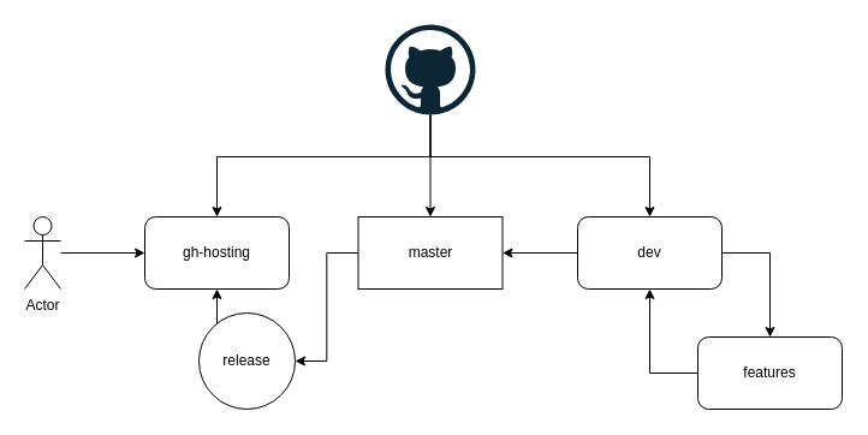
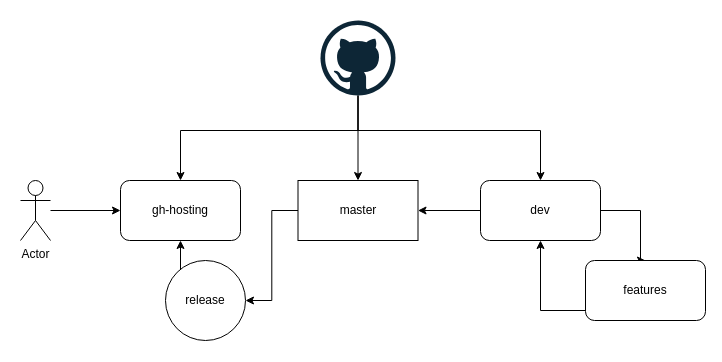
- <mxCell id="13" value="features" style="rounded=1;whiteSpace=wrap;html=1;" vertex="1" parent="1"><mxGeometry x="580" y="280" width="120" height="60" as="geometry" /></mxCell>
+ <mxCell id="13" value="features" style="rounded=1;whiteSpace=wrap;html=1;" vertex="1" parent="1"><mxGeometry x="585" y="260" width="120" height="60" as="geometry" /></mxCell>
